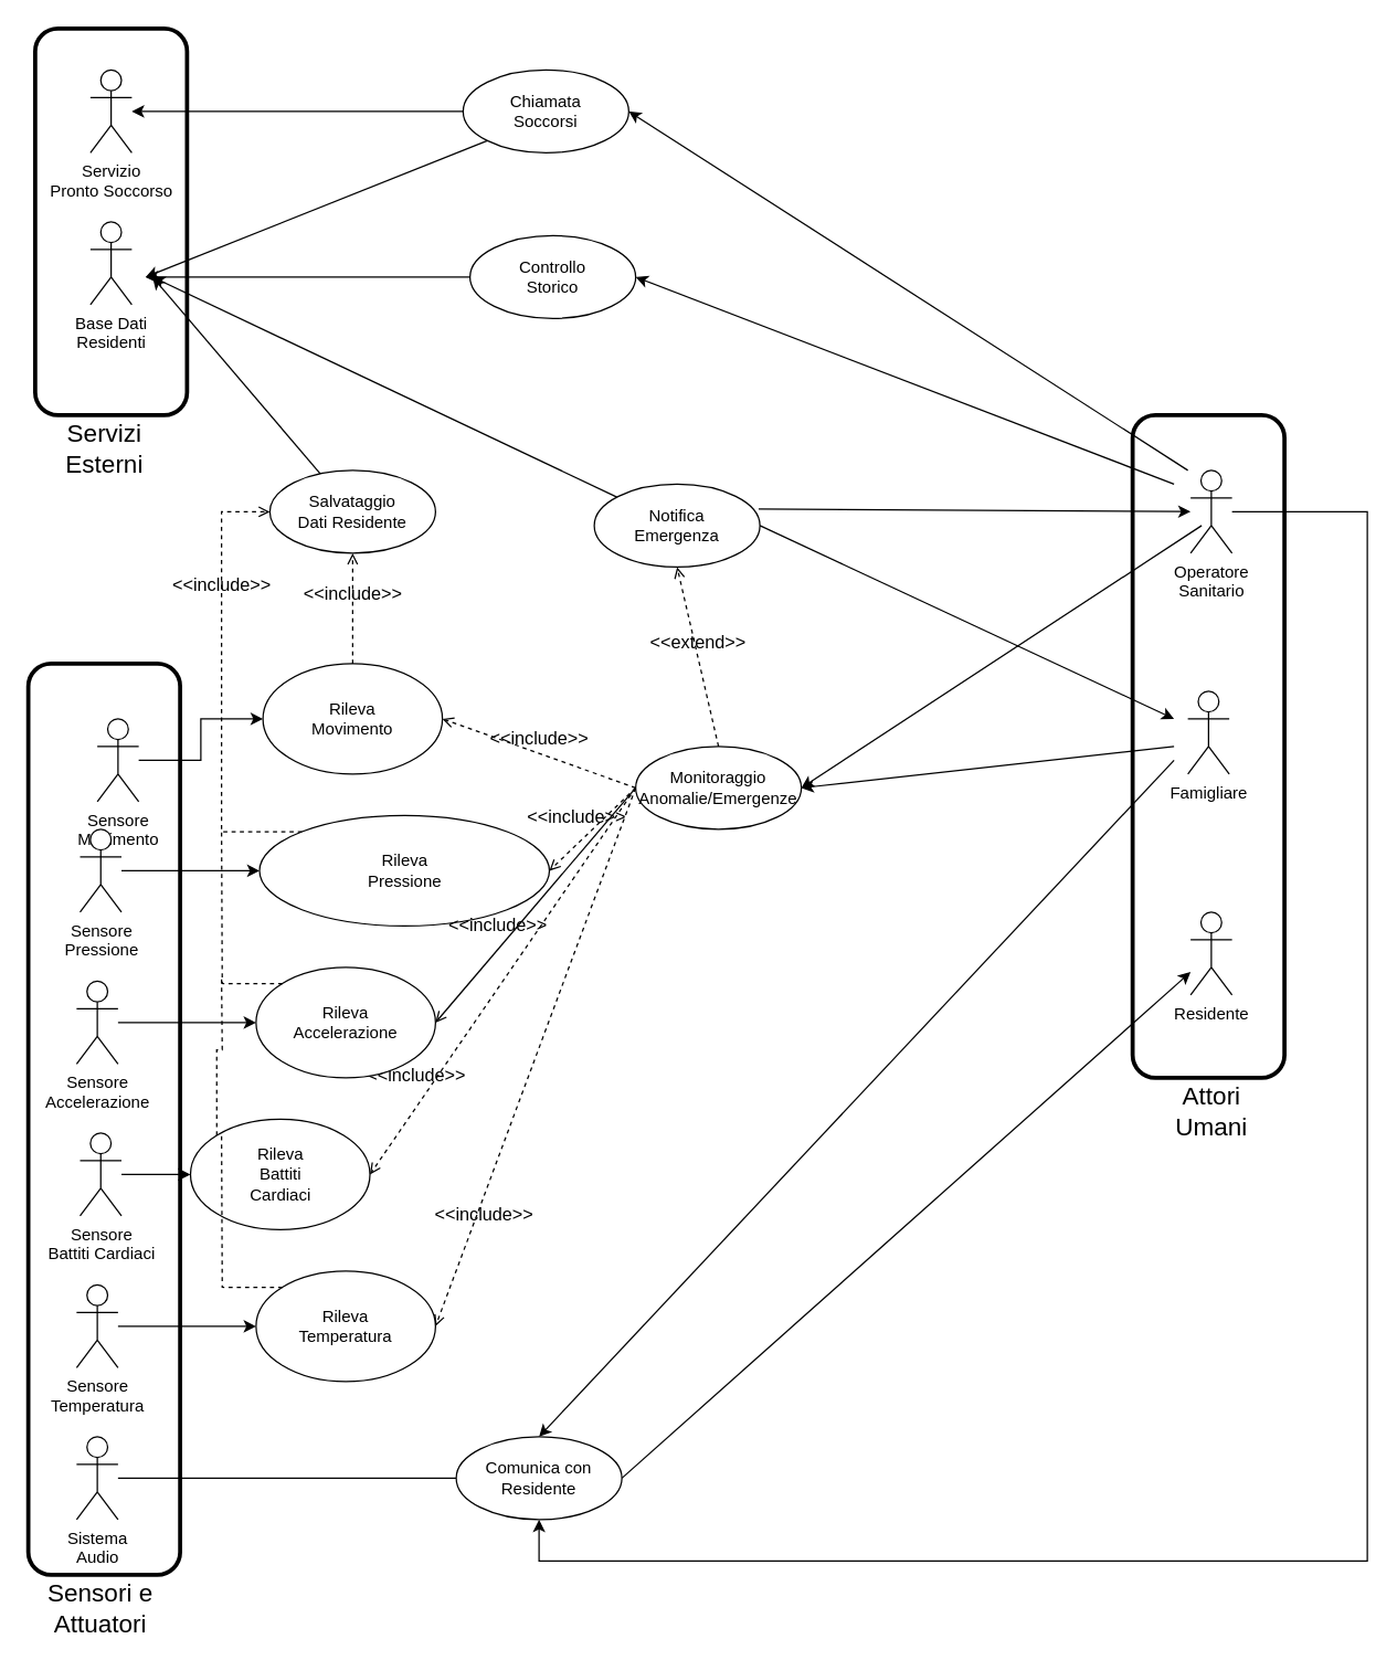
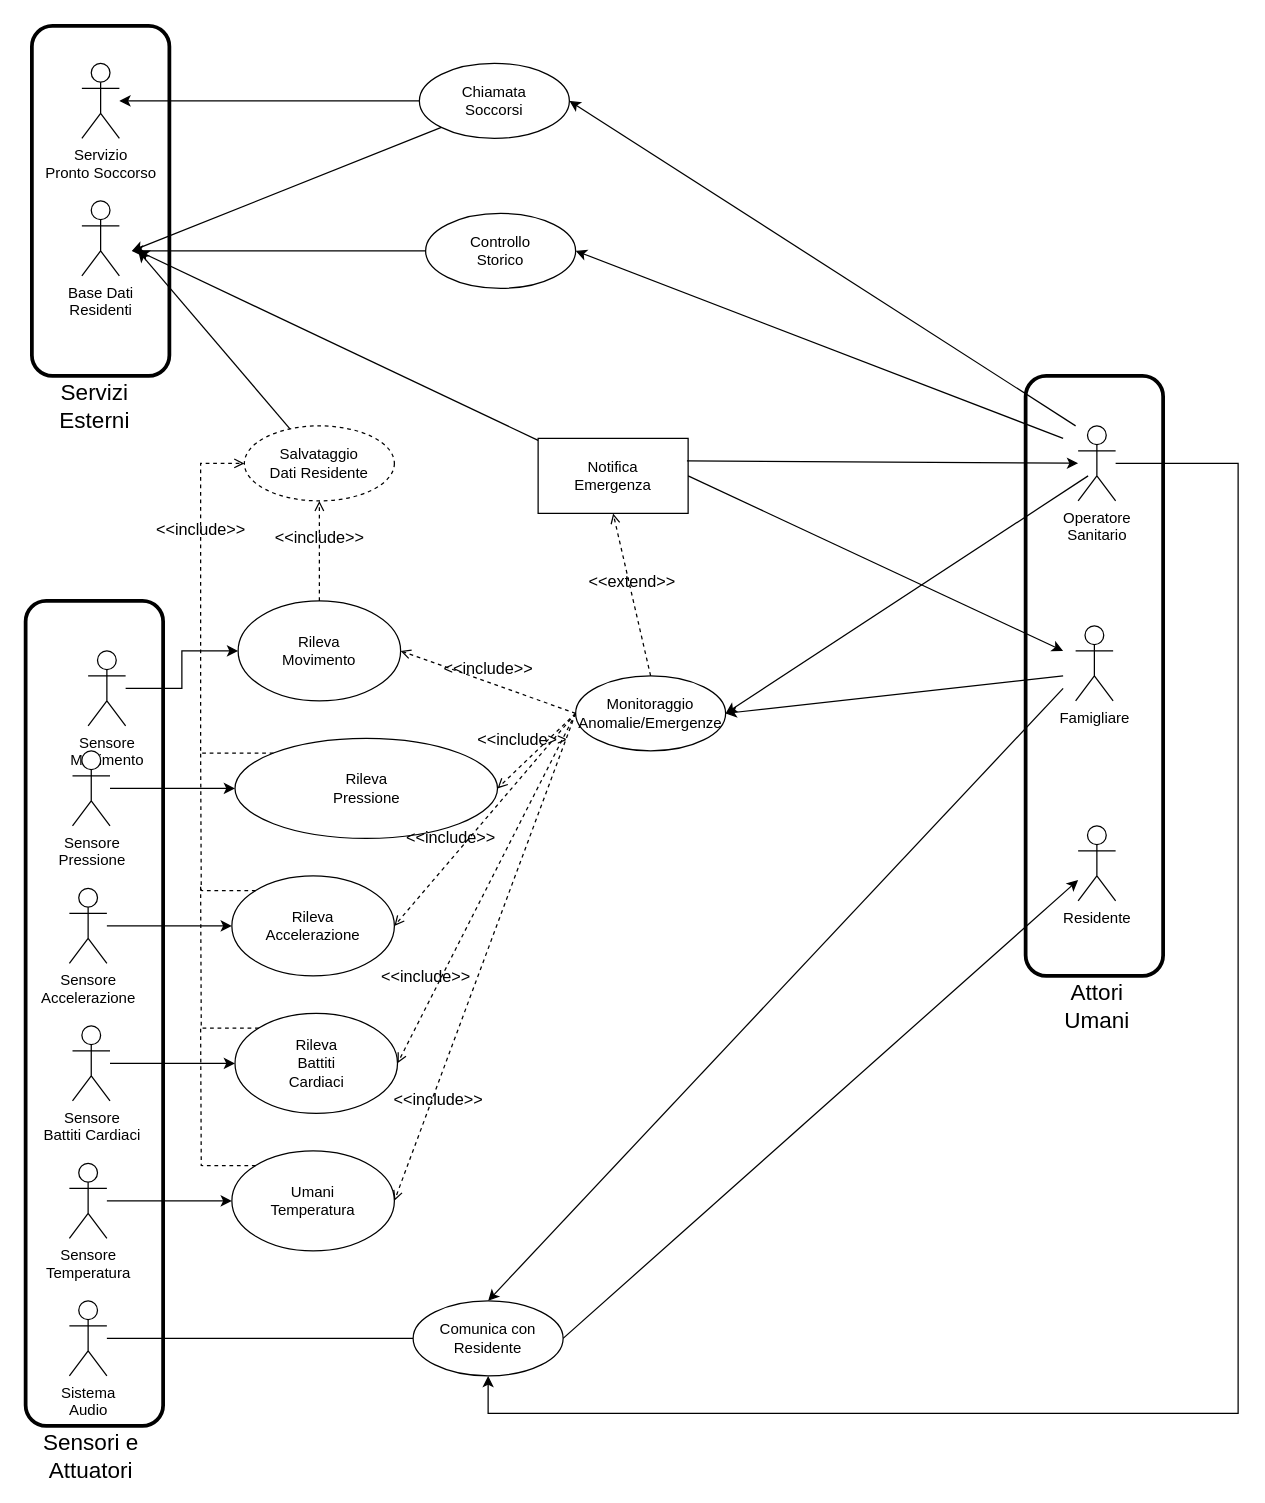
- <mxCell id="35" value="&lt;div&gt;Salvataggio&lt;/div&gt;&lt;div&gt;Dati Residente&lt;br&gt;&lt;/div&gt;" style="ellipse;whiteSpace=wrap;html=1;verticalAlign=middle;" parent="1" vertex="1"><mxGeometry x="195" y="340" width="120" height="60" as="geometry" /></mxCell>
+ <mxCell id="35" value="&lt;div&gt;Salvataggio&lt;/div&gt;&lt;div&gt;Dati Residente&lt;br&gt;&lt;/div&gt;" style="ellipse;whiteSpace=wrap;html=1;verticalAlign=middle;dashed=1;" parent="1" vertex="1"><mxGeometry x="195" y="340" width="120" height="60" as="geometry" /></mxCell>
- <mxCell id="21" value="&lt;div&gt;Notifica&lt;/div&gt;&lt;div&gt;Emergenza&lt;br&gt;&lt;/div&gt;" style="ellipse;whiteSpace=wrap;html=1;verticalAlign=middle;" parent="1" vertex="1"><mxGeometry x="430" y="350" width="120" height="60" as="geometry" /></mxCell>
+ <mxCell id="21" value="&lt;div&gt;Notifica&lt;/div&gt;&lt;div&gt;Emergenza&lt;br&gt;&lt;/div&gt;" style="whiteSpace=wrap;html=1;verticalAlign=middle;rounded=0;" parent="1" vertex="1"><mxGeometry x="430" y="350" width="120" height="60" as="geometry" /></mxCell>
- <mxCell id="55" value="&amp;lt;&amp;lt;include&amp;gt;&amp;gt;" style="html=1;verticalAlign=bottom;labelBackgroundColor=none;endArrow=open;endFill=0;dashed=0;rounded=0;fontSize=13;exitX=0;exitY=0.5;exitDx=0;exitDy=0;entryX=1;entryY=0.5;entryDx=0;entryDy=0;" parent="1" source="38" target="50" edge="1"><mxGeometry x="0.33" y="-5" width="160" relative="1" as="geometry"><mxPoint x="480" y="590" as="sourcePoint" /><mxPoint x="340" y="540" as="targetPoint" /><mxPoint as="offset" /></mxGeometry></mxCell>
+ <mxCell id="55" value="&amp;lt;&amp;lt;include&amp;gt;&amp;gt;" style="html=1;verticalAlign=bottom;labelBackgroundColor=none;endArrow=open;endFill=0;dashed=1;rounded=0;fontSize=13;exitX=0;exitY=0.5;exitDx=0;exitDy=0;entryX=1;entryY=0.5;entryDx=0;entryDy=0;" parent="1" source="38" target="50" edge="1"><mxGeometry x="0.33" y="-5" width="160" relative="1" as="geometry"><mxPoint x="480" y="590" as="sourcePoint" /><mxPoint x="340" y="540" as="targetPoint" /><mxPoint as="offset" /></mxGeometry></mxCell>
- <mxCell id="17" value="&lt;div&gt;Rileva&lt;br&gt;&lt;/div&gt;&lt;div&gt;Battiti&lt;/div&gt;&lt;div&gt;Cardiaci&lt;br&gt;&lt;/div&gt;" style="ellipse;whiteSpace=wrap;html=1;" parent="1" vertex="1"><mxGeometry x="137.5" y="810" width="130" height="80" as="geometry" /></mxCell>
+ <mxCell id="17" value="&lt;div&gt;Rileva&lt;br&gt;&lt;/div&gt;&lt;div&gt;Battiti&lt;/div&gt;&lt;div&gt;Cardiaci&lt;br&gt;&lt;/div&gt;" style="ellipse;whiteSpace=wrap;html=1;" parent="1" vertex="1"><mxGeometry x="187.5" y="810" width="130" height="80" as="geometry" /></mxCell>
- <mxCell id="53" value="&lt;div&gt;Rileva&lt;/div&gt;&lt;div&gt;Temperatura&lt;br&gt;&lt;/div&gt;" style="ellipse;whiteSpace=wrap;html=1;" parent="1" vertex="1"><mxGeometry x="185" y="920" width="130" height="80" as="geometry" /></mxCell>
+ <mxCell id="53" value="&lt;div&gt;Umani&lt;/div&gt;&lt;div&gt;Temperatura&lt;br&gt;&lt;/div&gt;" style="ellipse;whiteSpace=wrap;html=1;" parent="1" vertex="1"><mxGeometry x="185" y="920" width="130" height="80" as="geometry" /></mxCell>
